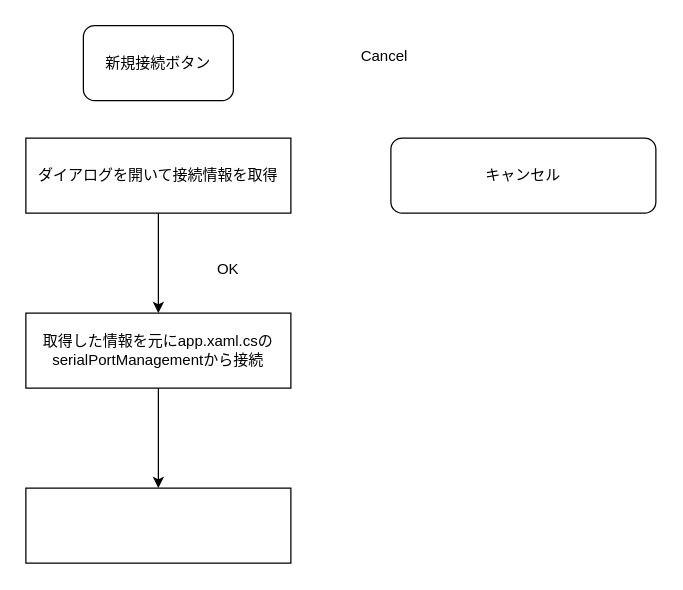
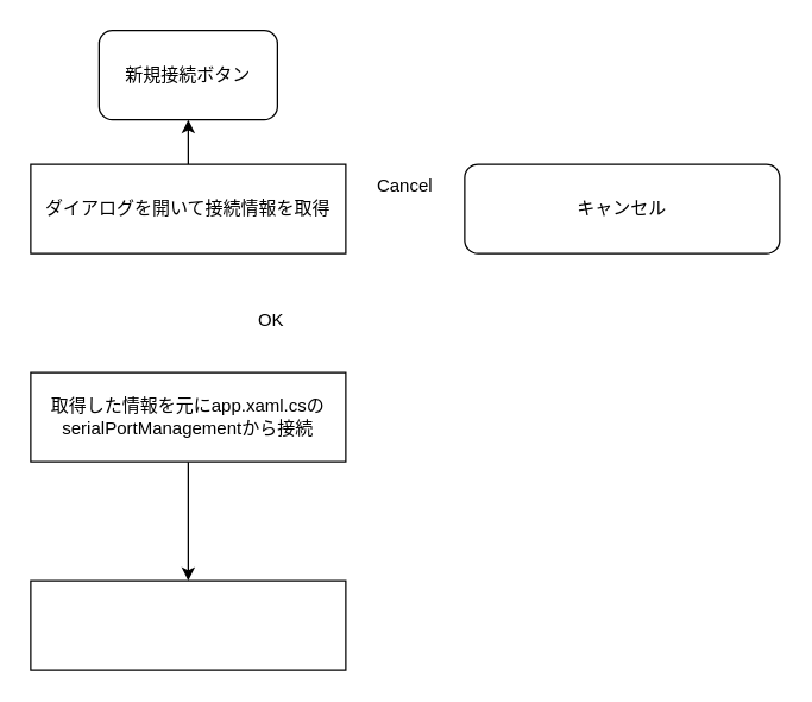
- <mxCell id="9" value="Cancel" style="text;html=1;strokeColor=none;fillColor=none;align=center;verticalAlign=middle;whiteSpace=wrap;rounded=0;" vertex="1" parent="1"><mxGeometry x="267" y="30" width="80" height="30" as="geometry" /></mxCell>
+ <mxCell id="9" value="Cancel" style="text;html=1;strokeColor=none;fillColor=none;align=center;verticalAlign=middle;whiteSpace=wrap;rounded=0;" vertex="1" parent="1"><mxGeometry x="232" y="110" width="80" height="30" as="geometry" /></mxCell>
- <mxCell id="3" value="" style="edgeStyle=none;html=1;" edge="1" parent="1" source="4" target="7"><mxGeometry relative="1" as="geometry" /></mxCell>
+ <mxCell id="3" value="" style="edgeStyle=none;html=1;" edge="1" parent="1" source="4" target="2"><mxGeometry relative="1" as="geometry" /></mxCell>
